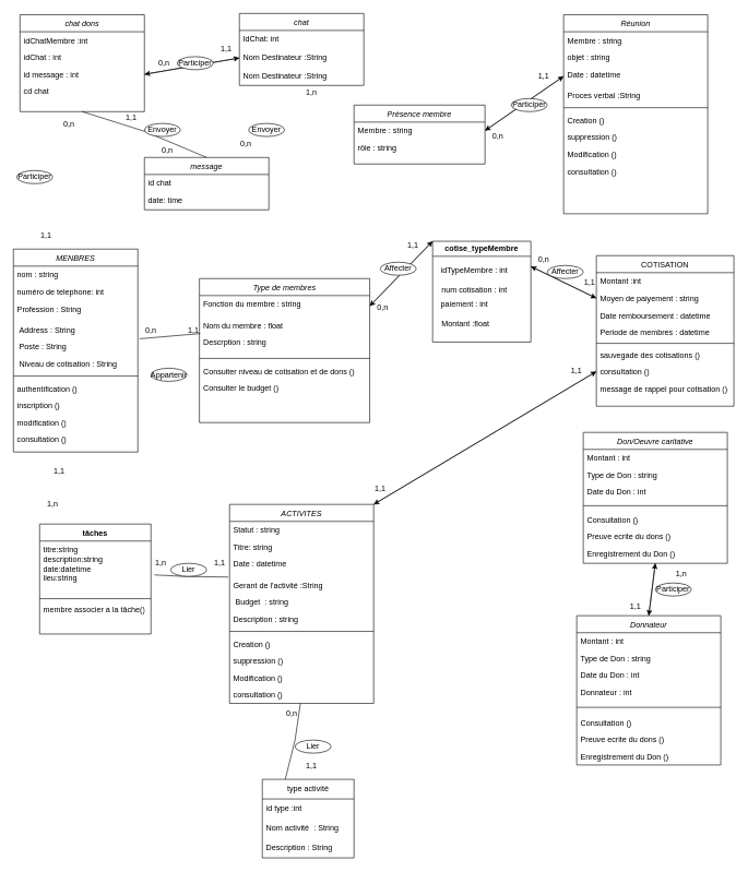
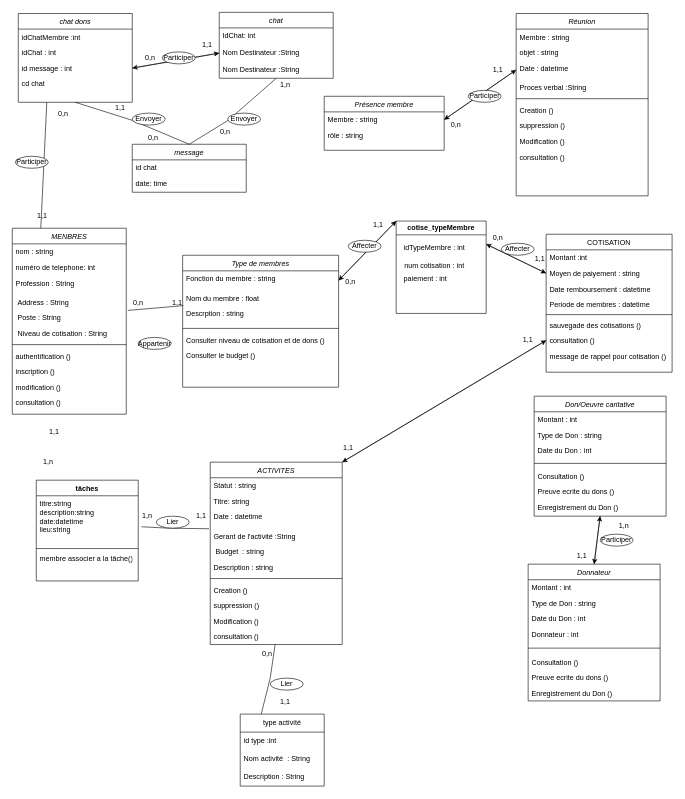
+ <mxCell id="85" value="" style="endArrow=none;html=1;rounded=0;entryX=0.5;entryY=0;entryDx=0;entryDy=0;exitX=0.5;exitY=1;exitDx=0;exitDy=0;" edge="1" parent="1" source="79" target="81"><mxGeometry width="50" height="50" relative="1" as="geometry"><mxPoint x="450" y="160" as="sourcePoint" /><mxPoint x="320" y="200" as="targetPoint" /><Array as="points"><mxPoint x="380" y="200" /></Array></mxGeometry></mxCell>
+ <mxCell id="100" value="" style="endArrow=none;html=1;rounded=0;entryX=0.25;entryY=1;entryDx=0;entryDy=0;exitX=0.25;exitY=0;exitDx=0;exitDy=0;" edge="1" parent="1" source="9" target="43"><mxGeometry width="50" height="50" relative="1" as="geometry"><mxPoint x="100" y="270" as="sourcePoint" /><mxPoint x="-90" y="200" as="targetPoint" /><Array as="points" /></mxGeometry></mxCell>
- <mxCell id="8" value="Montant :float" style="text;html=1;align=center;verticalAlign=middle;resizable=0;points=[];autosize=1;strokeColor=none;fillColor=none;" vertex="1" parent="4"><mxGeometry y="112" width="100" height="30" as="geometry" /></mxCell>
